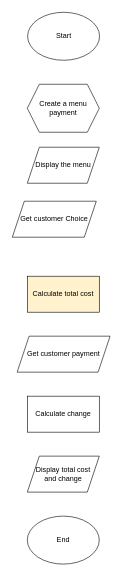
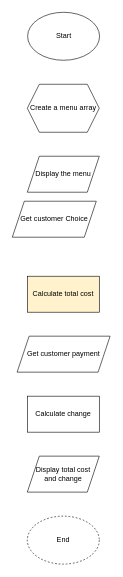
- <mxCell id="3" value="Create a menu payment" style="shape=hexagon;perimeter=hexagonPerimeter2;whiteSpace=wrap;html=1;fixedSize=1;" vertex="1" parent="1"><mxGeometry x="45" y="140" width="120" height="80" as="geometry" /></mxCell>
+ <mxCell id="3" value="Create a menu array" style="shape=hexagon;perimeter=hexagonPerimeter2;whiteSpace=wrap;html=1;fixedSize=1;" vertex="1" parent="1"><mxGeometry x="45" y="140" width="120" height="80" as="geometry" /></mxCell>
- <mxCell id="4" value="Display the menu" style="shape=parallelogram;perimeter=parallelogramPerimeter;whiteSpace=wrap;html=1;fixedSize=1;" vertex="1" parent="1"><mxGeometry x="45" y="245" width="120" height="60" as="geometry" /></mxCell>
+ <mxCell id="4" value="Display the menu" style="shape=parallelogram;perimeter=parallelogramPerimeter;whiteSpace=wrap;html=1;fixedSize=1;" vertex="1" parent="1"><mxGeometry x="45" y="260" width="120" height="60" as="geometry" /></mxCell>
- <mxCell id="10" value="End" style="ellipse;whiteSpace=wrap;html=1;" vertex="1" parent="1"><mxGeometry x="45" y="860" width="120" height="80" as="geometry" /></mxCell>
+ <mxCell id="10" value="End" style="ellipse;whiteSpace=wrap;html=1;dashed=1;" vertex="1" parent="1"><mxGeometry x="45" y="860" width="120" height="80" as="geometry" /></mxCell>
